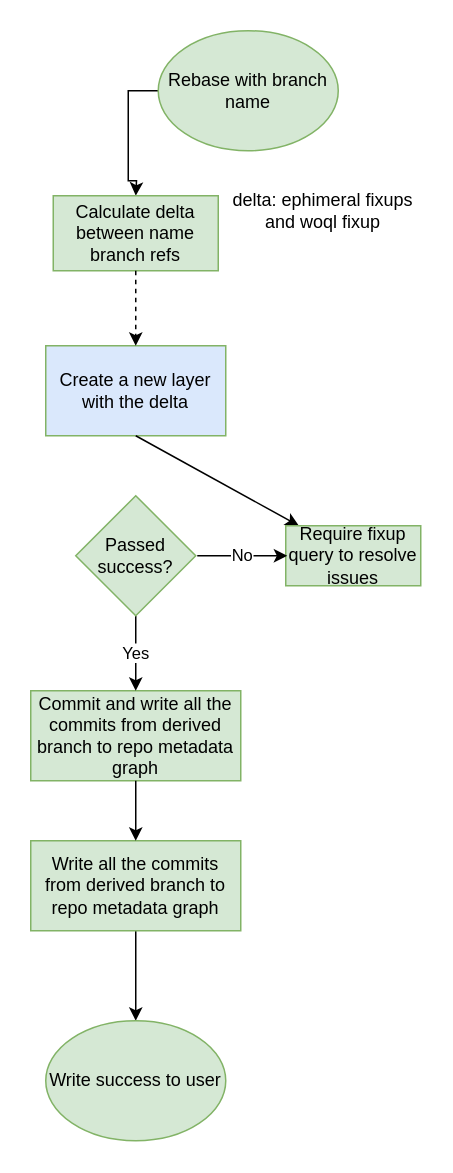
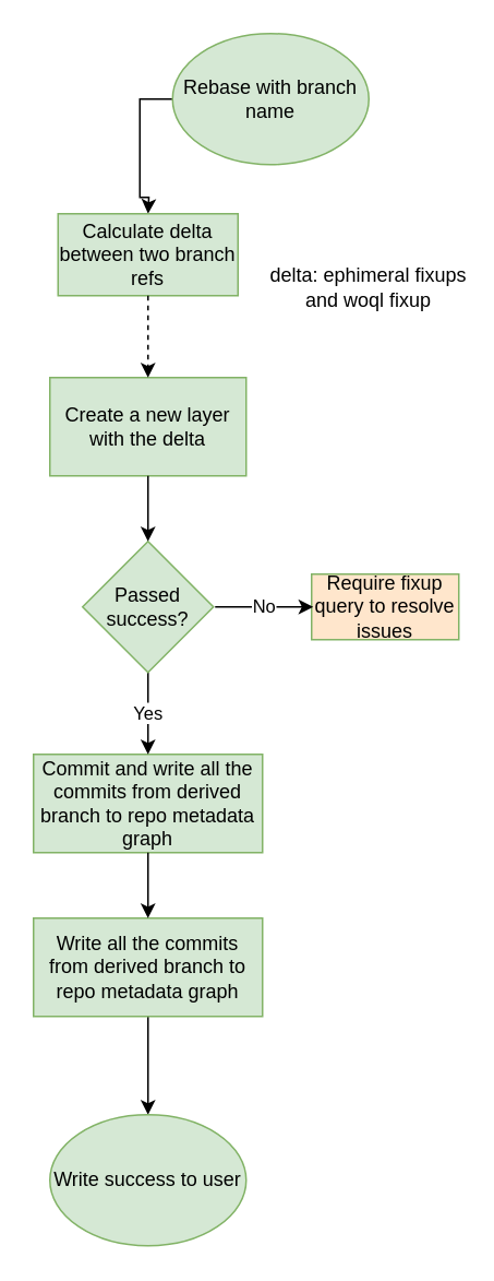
- <mxCell id="5" value="delta: ephimeral fixups and woql fixup" style="text;html=1;strokeColor=none;fillColor=none;align=center;verticalAlign=middle;whiteSpace=wrap;rounded=0;" vertex="1" parent="1"><mxGeometry x="150" y="120" width="130" height="40" as="geometry" /></mxCell>
+ <mxCell id="5" value="delta: ephimeral fixups and woql fixup" style="text;html=1;strokeColor=none;fillColor=none;align=center;verticalAlign=middle;whiteSpace=wrap;rounded=0;" vertex="1" parent="1"><mxGeometry x="160" y="155" width="130" height="40" as="geometry" /></mxCell>
- <mxCell id="4" value="Calculate delta between name branch refs" style="rounded=0;whiteSpace=wrap;html=1;fillColor=#d5e8d4;strokeColor=#82b366;" vertex="1" parent="1"><mxGeometry x="35" y="130" width="110" height="50" as="geometry" /></mxCell>
+ <mxCell id="4" value="Calculate delta between two branch refs" style="rounded=0;whiteSpace=wrap;html=1;fillColor=#d5e8d4;strokeColor=#82b366;" vertex="1" parent="1"><mxGeometry x="35" y="130" width="110" height="50" as="geometry" /></mxCell>
- <mxCell id="6" value="Create a new layer with the delta" style="rounded=0;whiteSpace=wrap;html=1;fillColor=#dae8fc;strokeColor=#82b366;" vertex="1" parent="1"><mxGeometry x="30" y="230" width="120" height="60" as="geometry" /></mxCell>
+ <mxCell id="6" value="Create a new layer with the delta" style="rounded=0;whiteSpace=wrap;html=1;fillColor=#d5e8d4;strokeColor=#82b366;" vertex="1" parent="1"><mxGeometry x="30" y="230" width="120" height="60" as="geometry" /></mxCell>
- <mxCell id="14" value="" style="endArrow=classic;html=1;exitX=0.5;exitY=1;exitDx=0;exitDy=0;" edge="1" parent="1" source="6" target="15"><mxGeometry width="50" height="50" relative="1" as="geometry"><mxPoint x="90" y="290" as="sourcePoint" /><mxPoint x="90" y="410" as="targetPoint" /></mxGeometry></mxCell>
+ <mxCell id="14" value="" style="endArrow=classic;html=1;exitX=0.5;exitY=1;exitDx=0;exitDy=0;entryX=0.5;entryY=0;entryDx=0;entryDy=0;" edge="1" parent="1" source="6" target="13"><mxGeometry width="50" height="50" relative="1" as="geometry"><mxPoint x="90" y="290" as="sourcePoint" /><mxPoint x="90" y="410" as="targetPoint" /></mxGeometry></mxCell>
- <mxCell id="15" value="Require fixup query to resolve issues" style="rounded=0;whiteSpace=wrap;html=1;fillColor=#d5e8d4;strokeColor=#82b366;" vertex="1" parent="1"><mxGeometry x="190" y="350" width="90" height="40" as="geometry" /></mxCell>
+ <mxCell id="15" value="Require fixup query to resolve issues" style="rounded=0;whiteSpace=wrap;html=1;fillColor=#ffe6cc;strokeColor=#82b366;" vertex="1" parent="1"><mxGeometry x="190" y="350" width="90" height="40" as="geometry" /></mxCell>
